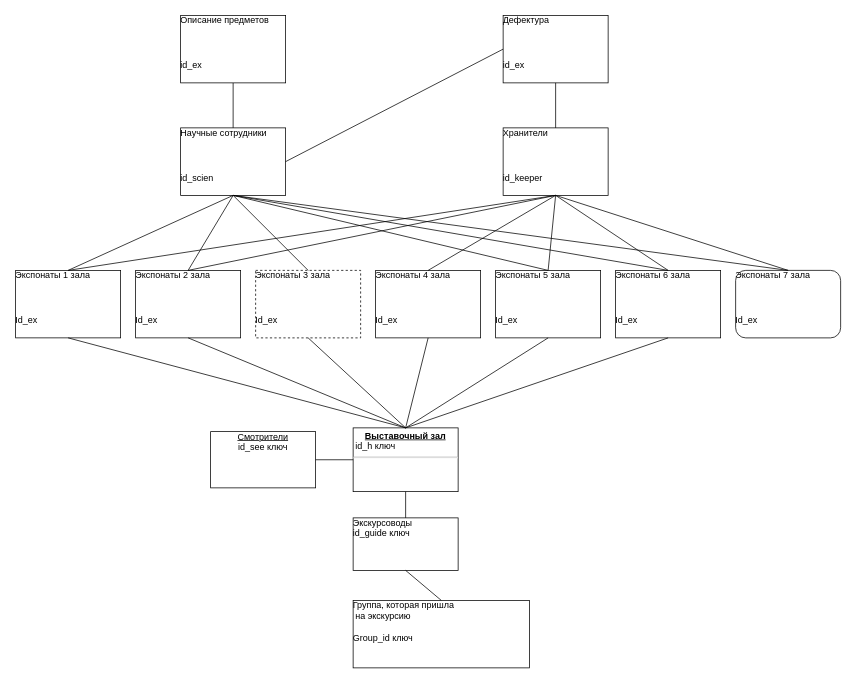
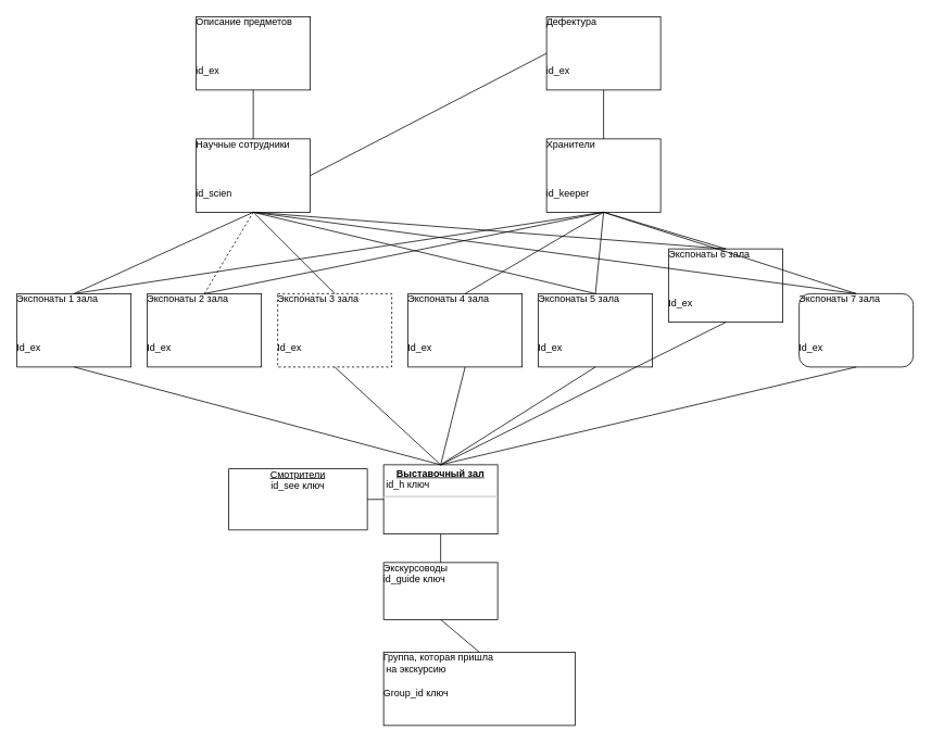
- <mxCell id="26" value="" style="endArrow=none;html=1;rounded=0;entryX=0.5;entryY=1;entryDx=0;entryDy=0;exitX=0.5;exitY=0;exitDx=0;exitDy=0;" edge="1" parent="1" source="10" target="23"><mxGeometry width="50" height="50" relative="1" as="geometry"><mxPoint x="470" y="480" as="sourcePoint" /><mxPoint x="520" y="430" as="targetPoint" /></mxGeometry></mxCell>
+ <mxCell id="26" value="" style="endArrow=none;html=1;rounded=0;entryX=0.5;entryY=1;entryDx=0;entryDy=0;exitX=0.5;exitY=0;exitDx=0;exitDy=0;dashed=1;" edge="1" parent="1" source="10" target="23"><mxGeometry width="50" height="50" relative="1" as="geometry"><mxPoint x="470" y="480" as="sourcePoint" /><mxPoint x="520" y="430" as="targetPoint" /></mxGeometry></mxCell>
- <mxCell id="13" value="Экспонаты 6 зала &lt;br&gt;&lt;br&gt;&lt;table width=&quot;140&quot; cellspacing=&quot;0&quot; cellpadding=&quot;0&quot; border=&quot;0&quot;&gt;&lt;colgroup&gt;&lt;col width=&quot;140&quot;&gt;&lt;/colgroup&gt;&lt;tbody&gt;&lt;tr height=&quot;20&quot;&gt;&lt;br/&gt;  &lt;td style=&quot;height:15.0pt;width:105pt&quot; class=&quot;xl65&quot; width=&quot;140&quot; height=&quot;20&quot;&gt;Id_ex&lt;/td&gt;&lt;br/&gt;&lt;/tr&gt;&lt;/tbody&gt;&lt;/table&gt;" style="verticalAlign=top;align=left;overflow=fill;fontSize=12;fontFamily=Helvetica;html=1;rounded=0;shadow=0;comic=0;labelBackgroundColor=none;strokeWidth=1" vertex="1" parent="1"><mxGeometry x="820" y="360" width="140" height="90" as="geometry" /></mxCell>
+ <mxCell id="13" value="Экспонаты 6 зала &lt;br&gt;&lt;br&gt;&lt;table width=&quot;140&quot; cellspacing=&quot;0&quot; cellpadding=&quot;0&quot; border=&quot;0&quot;&gt;&lt;colgroup&gt;&lt;col width=&quot;140&quot;&gt;&lt;/colgroup&gt;&lt;tbody&gt;&lt;tr height=&quot;20&quot;&gt;&lt;br/&gt;  &lt;td style=&quot;height:15.0pt;width:105pt&quot; class=&quot;xl65&quot; width=&quot;140&quot; height=&quot;20&quot;&gt;Id_ex&lt;/td&gt;&lt;br/&gt;&lt;/tr&gt;&lt;/tbody&gt;&lt;/table&gt;" style="verticalAlign=top;align=left;overflow=fill;fontSize=12;fontFamily=Helvetica;html=1;rounded=0;shadow=0;comic=0;labelBackgroundColor=none;strokeWidth=1" vertex="1" parent="1"><mxGeometry x="820" y="305" width="140" height="90" as="geometry" /></mxCell>
- <mxCell id="17" value="" style="endArrow=none;html=1;rounded=0;exitX=0.5;exitY=0;exitDx=0;exitDy=0;entryX=0.5;entryY=1;entryDx=0;entryDy=0;" edge="1" parent="1" source="3" target="10"><mxGeometry width="50" height="50" relative="1" as="geometry"><mxPoint x="470" y="560" as="sourcePoint" /><mxPoint x="520" y="510" as="targetPoint" /></mxGeometry></mxCell>
+ <mxCell id="22" value="" style="endArrow=none;html=1;rounded=0;exitX=0.5;exitY=0;exitDx=0;exitDy=0;entryX=0.5;entryY=1;entryDx=0;entryDy=0;" edge="1" parent="1" source="3" target="15"><mxGeometry width="50" height="50" relative="1" as="geometry"><mxPoint x="470" y="520" as="sourcePoint" /><mxPoint x="520" y="470" as="targetPoint" /></mxGeometry></mxCell>
- <mxCell id="2" value="&lt;div align=&quot;center&quot;&gt;&lt;u&gt;Смотрители&lt;/u&gt;&lt;/div&gt; id_see ключ" style="verticalAlign=top;align=center;overflow=fill;fontSize=12;fontFamily=Helvetica;html=1;rounded=0;shadow=0;comic=0;labelBackgroundColor=none;strokeWidth=1" parent="1" vertex="1"><mxGeometry x="280" y="575" width="140" height="75" as="geometry" /></mxCell>
+ <mxCell id="2" value="&lt;div align=&quot;center&quot;&gt;&lt;u&gt;Смотрители&lt;/u&gt;&lt;/div&gt; id_see ключ" style="verticalAlign=top;align=center;overflow=fill;fontSize=12;fontFamily=Helvetica;html=1;rounded=0;shadow=0;comic=0;labelBackgroundColor=none;strokeWidth=1" parent="1" vertex="1"><mxGeometry x="280" y="575" width="170" height="75" as="geometry" /></mxCell>
